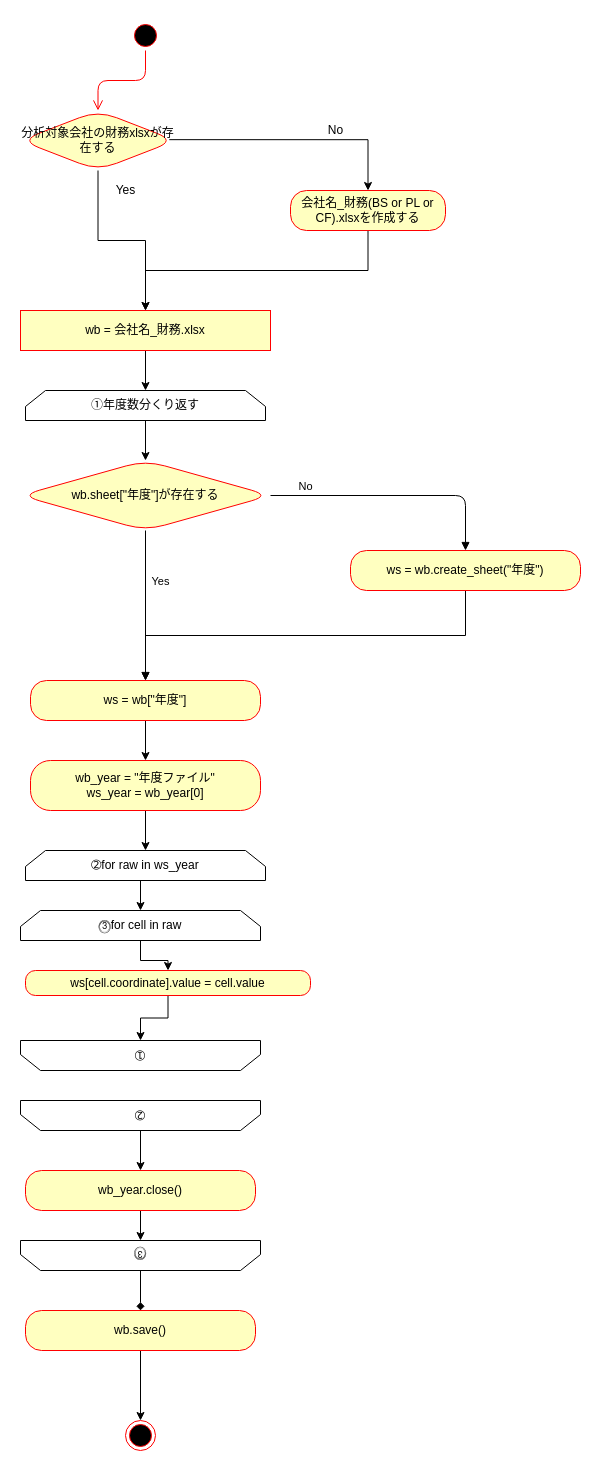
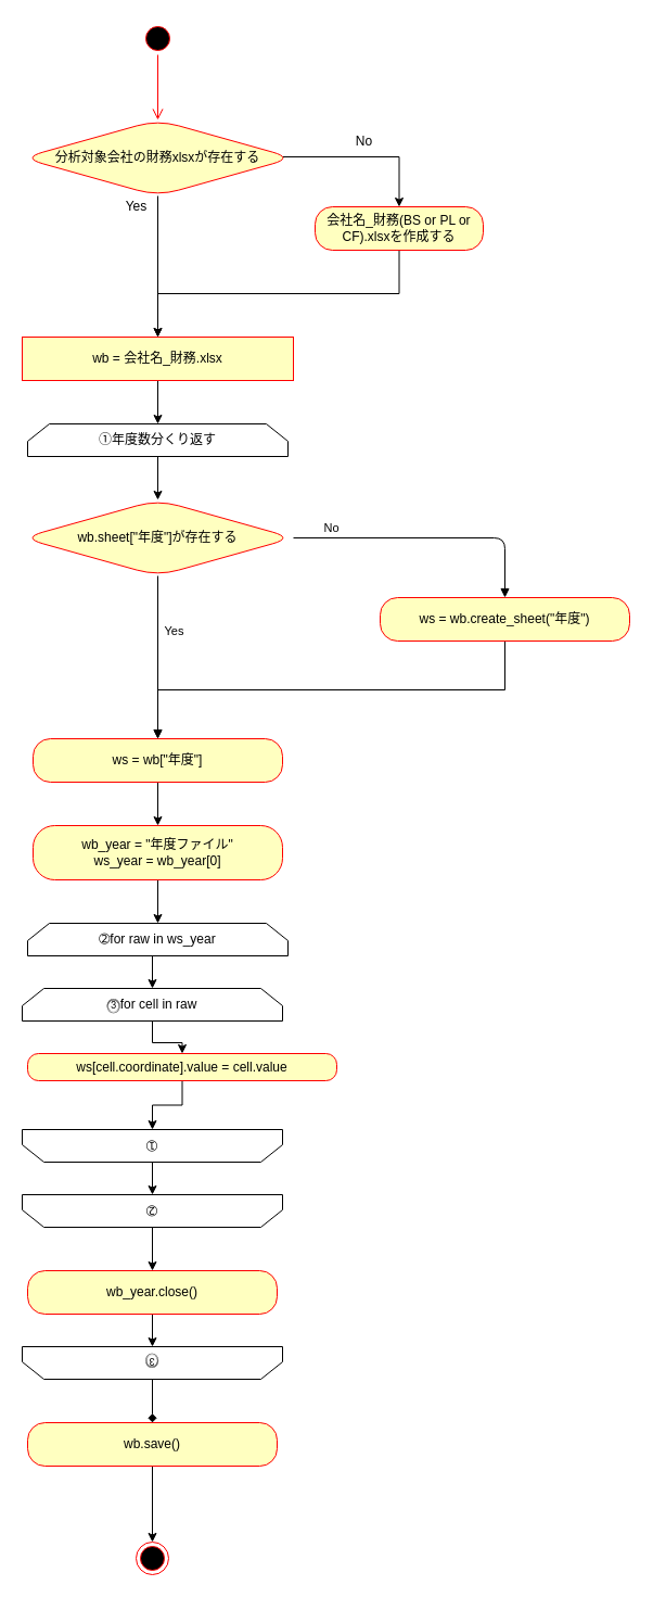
- <mxCell id="10" value="分析対象会社の財務xlsxが存在する" style="rhombus;whiteSpace=wrap;html=1;rounded=1;fontColor=#000000;strokeColor=#ff0000;fillColor=#ffffc0;arcSize=40;" parent="1" vertex="1"><mxGeometry x="20" y="110" width="155" height="60" as="geometry" /></mxCell>
+ <mxCell id="10" value="分析対象会社の財務xlsxが存在する" style="rhombus;whiteSpace=wrap;html=1;rounded=1;fontColor=#000000;strokeColor=#ff0000;fillColor=#ffffc0;arcSize=40;" parent="1" vertex="1"><mxGeometry x="20" y="110" width="250" height="70" as="geometry" /></mxCell>
+ <mxCell id="31" style="edgeStyle=orthogonalEdgeStyle;rounded=0;orthogonalLoop=1;jettySize=auto;html=1;exitX=0.5;exitY=0;exitDx=0;exitDy=0;entryX=0.5;entryY=1;entryDx=0;entryDy=0;" edge="1" parent="1" target="33" source="30"><mxGeometry relative="1" as="geometry"><mxPoint x="140" y="1150" as="sourcePoint" /></mxGeometry></mxCell>
